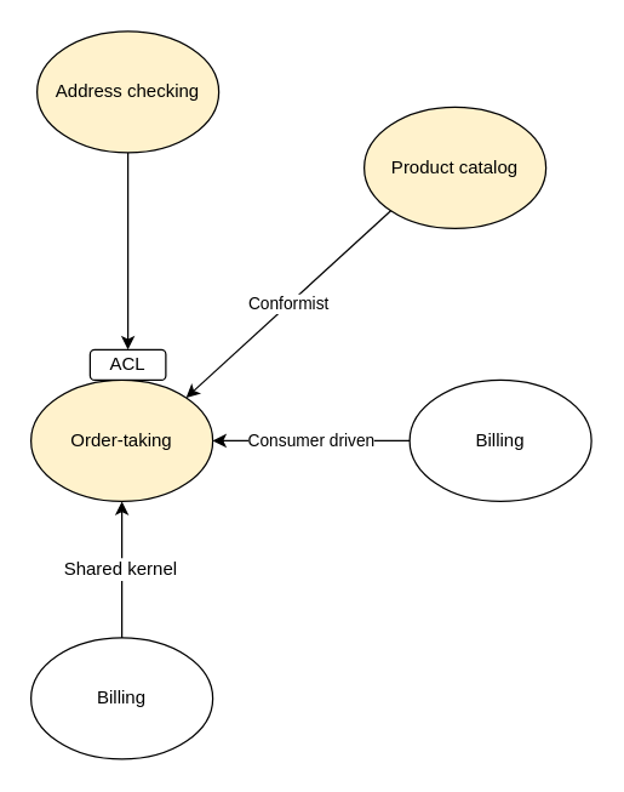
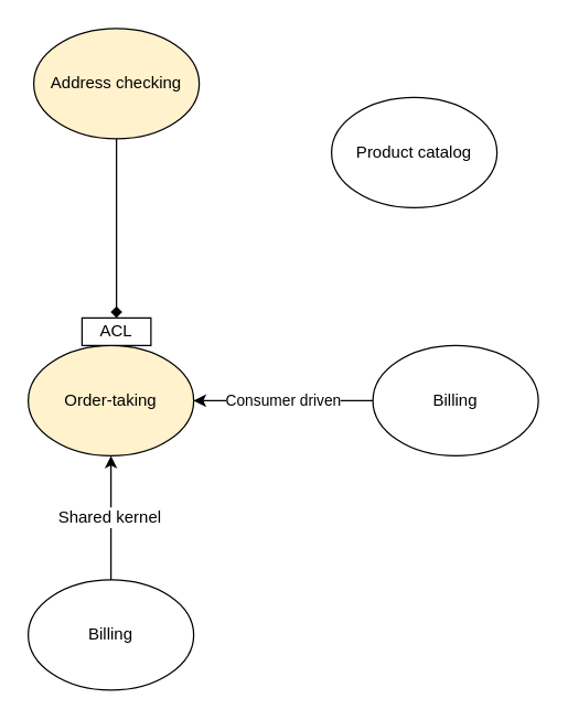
- <mxCell id="6" value="Product catalog" style="ellipse;whiteSpace=wrap;html=1;fillColor=#fff2cc;" vertex="1" parent="1"><mxGeometry x="240" y="70" width="120" height="80" as="geometry" /></mxCell>
+ <mxCell id="6" value="Product catalog" style="ellipse;whiteSpace=wrap;html=1;" vertex="1" parent="1"><mxGeometry x="240" y="70" width="120" height="80" as="geometry" /></mxCell>
- <mxCell id="8" value="Conformist" style="endArrow=classic;html=1;exitX=0;exitY=1;exitDx=0;exitDy=0;entryX=1;entryY=0;entryDx=0;entryDy=0;" edge="1" parent="1" source="6" target="2"><mxGeometry width="50" height="50" relative="1" as="geometry"><mxPoint x="60" y="320" as="sourcePoint" /><mxPoint x="110" y="270" as="targetPoint" /></mxGeometry></mxCell>
- <mxCell id="4" style="edgeStyle=orthogonalEdgeStyle;rounded=0;orthogonalLoop=1;jettySize=auto;html=1;" edge="1" parent="1" source="5" target="3"><mxGeometry relative="1" as="geometry" /></mxCell>
+ <mxCell id="4" style="edgeStyle=orthogonalEdgeStyle;rounded=0;orthogonalLoop=1;jettySize=auto;html=1;endArrow=diamond;" edge="1" parent="1" source="5" target="3"><mxGeometry relative="1" as="geometry" /></mxCell>
- <mxCell id="3" value="ACL" style="whiteSpace=wrap;html=1;rounded=1;" vertex="1" parent="1"><mxGeometry x="59" y="230" width="50" height="20" as="geometry" /></mxCell>
+ <mxCell id="3" value="ACL" style="rounded=0;whiteSpace=wrap;html=1;" vertex="1" parent="1"><mxGeometry x="59" y="230" width="50" height="20" as="geometry" /></mxCell>
